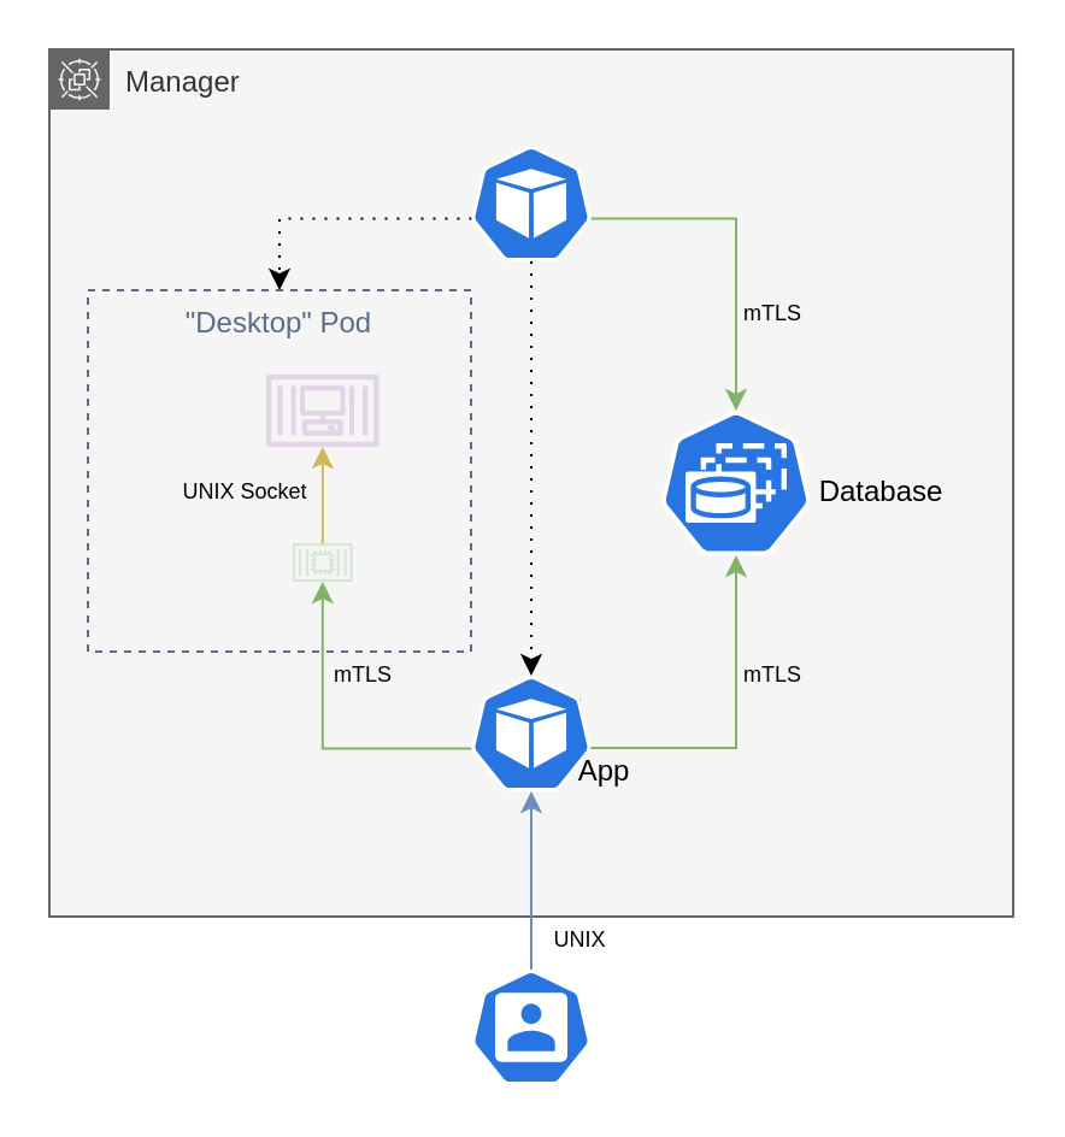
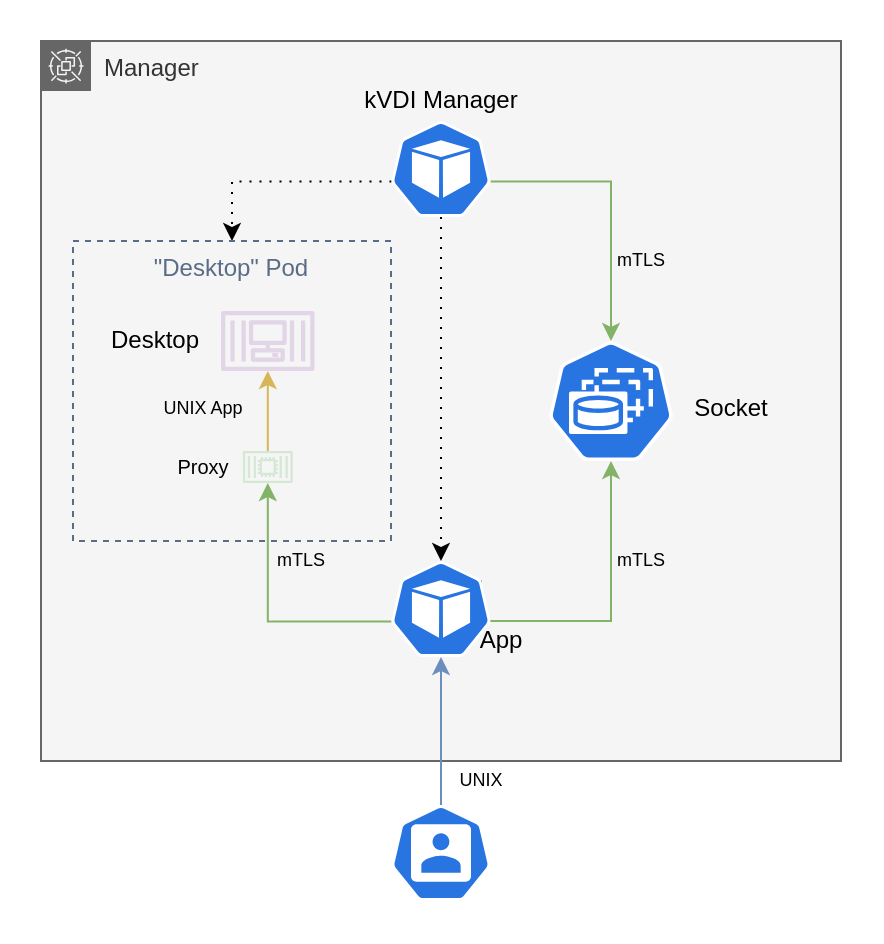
+ <mxCell id="7" value="kVDI Manager" style="text;html=1;align=center;verticalAlign=middle;resizable=0;points=[];autosize=1;" vertex="1" parent="1"><mxGeometry x="175" y="40" width="90" height="20" as="geometry" /></mxCell>
+ <mxCell id="20" value="Desktop" style="text;html=1;align=center;verticalAlign=middle;resizable=0;points=[];autosize=1;" vertex="1" parent="1"><mxGeometry x="46.88" y="160" width="60" height="20" as="geometry" /></mxCell>
- <mxCell id="21" value="UNIX Socket" style="text;html=1;align=center;verticalAlign=middle;resizable=0;points=[];autosize=1;fontSize=9;" vertex="1" parent="1"><mxGeometry x="65.92" y="194" width="70" height="20" as="geometry" /></mxCell>
+ <mxCell id="21" value="UNIX App" style="text;html=1;align=center;verticalAlign=middle;resizable=0;points=[];autosize=1;fontSize=9;" vertex="1" parent="1"><mxGeometry x="65.92" y="194" width="70" height="20" as="geometry" /></mxCell>
- <mxCell id="14" value="Database" style="text;html=1;align=center;verticalAlign=middle;resizable=0;points=[];autosize=1;" vertex="1" parent="1"><mxGeometry x="330" y="194" width="70" height="20" as="geometry" /></mxCell>
+ <mxCell id="14" value="Socket" style="text;html=1;align=center;verticalAlign=middle;resizable=0;points=[];autosize=1;" vertex="1" parent="1"><mxGeometry x="330" y="194" width="70" height="20" as="geometry" /></mxCell>
+ <mxCell id="22" value="&lt;font style=&quot;font-size: 10px;&quot;&gt;Proxy&lt;/font&gt;" style="text;html=1;align=center;verticalAlign=middle;resizable=0;points=[];autosize=1;fontSize=10;" vertex="1" parent="1"><mxGeometry x="80.92" y="223" width="40" height="20" as="geometry" /></mxCell>
